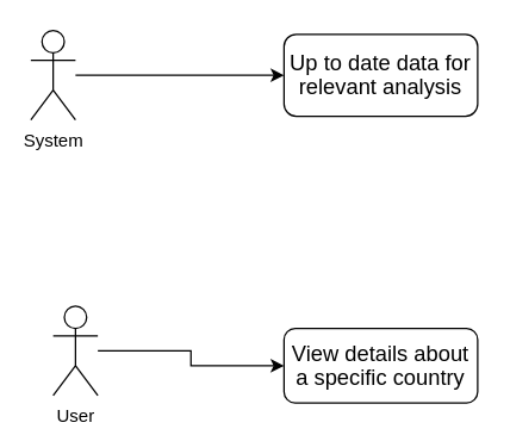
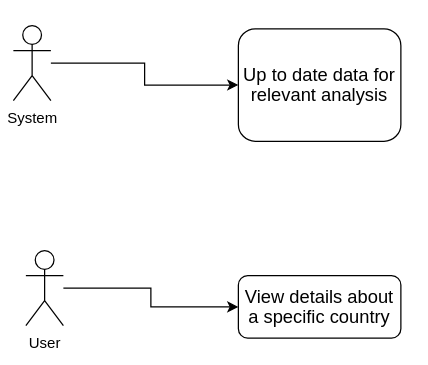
- <mxCell id="3" value="System" style="shape=umlActor;verticalLabelPosition=bottom;verticalAlign=top;html=1;" vertex="1" parent="1"><mxGeometry x="20" y="20" width="30" height="60" as="geometry" /></mxCell>
+ <mxCell id="3" value="System" style="shape=umlActor;verticalLabelPosition=bottom;verticalAlign=top;html=1;" vertex="1" parent="1"><mxGeometry x="10" y="20" width="30" height="60" as="geometry" /></mxCell>
- <mxCell id="6" value="&lt;span style=&quot;font-size: 11.0pt ; line-height: 107% ; font-family: &amp;#34;calibri&amp;#34; , sans-serif&quot;&gt;Up to date data for relevant analysis&lt;/span&gt;" style="rounded=1;whiteSpace=wrap;html=1;" vertex="1" parent="1"><mxGeometry x="190" y="22.5" width="130" height="55" as="geometry" /></mxCell>
+ <mxCell id="6" value="&lt;span style=&quot;font-size: 11.0pt ; line-height: 107% ; font-family: &amp;#34;calibri&amp;#34; , sans-serif&quot;&gt;Up to date data for relevant analysis&lt;/span&gt;" style="rounded=1;whiteSpace=wrap;html=1;" vertex="1" parent="1"><mxGeometry x="190" y="22.5" width="130" height="90" as="geometry" /></mxCell>
- <mxCell id="5" value="User" style="shape=umlActor;verticalLabelPosition=bottom;verticalAlign=top;html=1;" vertex="1" parent="1"><mxGeometry x="35" y="205" width="30" height="60" as="geometry" /></mxCell>
+ <mxCell id="5" value="User" style="shape=umlActor;verticalLabelPosition=bottom;verticalAlign=top;html=1;" vertex="1" parent="1"><mxGeometry x="20" y="200" width="30" height="60" as="geometry" /></mxCell>
